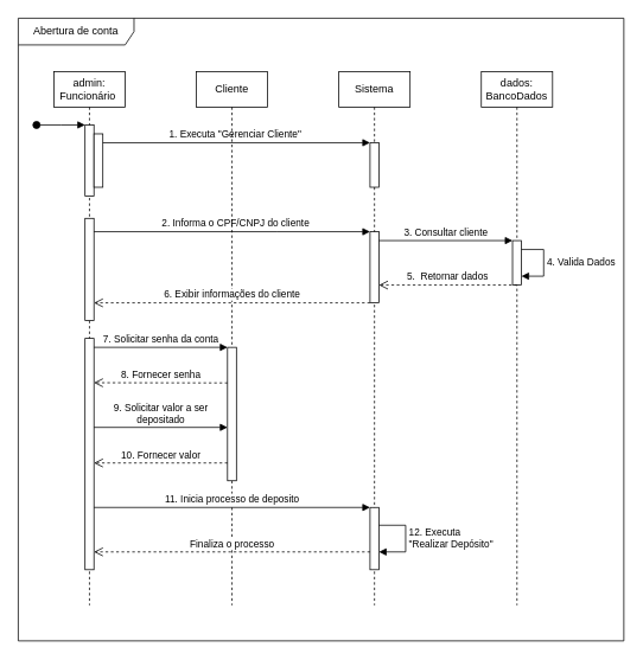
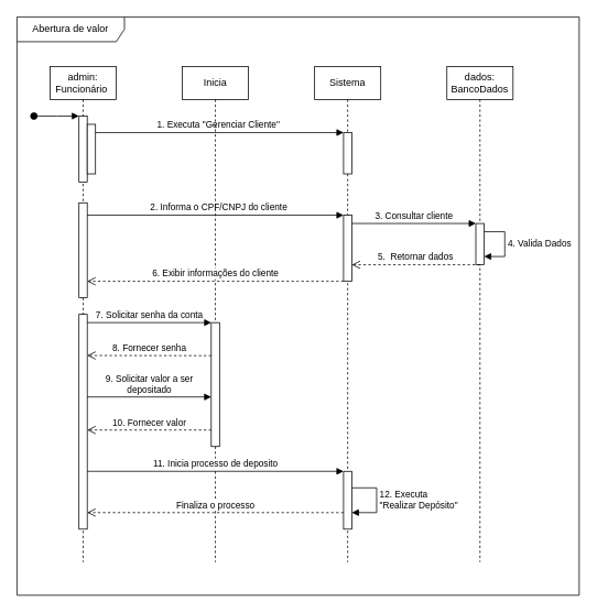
- <mxCell id="17" value="Abertura de conta" style="shape=umlFrame;whiteSpace=wrap;html=1;pointerEvents=0;width=130;height=30;" vertex="1" parent="1"><mxGeometry x="20" y="20" width="680" height="700" as="geometry" /></mxCell>
+ <mxCell id="17" value="Abertura de valor" style="shape=umlFrame;whiteSpace=wrap;html=1;pointerEvents=0;width=130;height=30;" vertex="1" parent="1"><mxGeometry x="20" y="20" width="680" height="700" as="geometry" /></mxCell>
- <mxCell id="18" value="Cliente" style="shape=umlLifeline;perimeter=lifelinePerimeter;whiteSpace=wrap;html=1;container=1;dropTarget=0;collapsible=0;recursiveResize=0;outlineConnect=0;portConstraint=eastwest;newEdgeStyle={&quot;curved&quot;:0,&quot;rounded&quot;:0};" vertex="1" parent="1"><mxGeometry x="220" y="80" width="80" height="600" as="geometry" /></mxCell>
+ <mxCell id="18" value="Inicia" style="shape=umlLifeline;perimeter=lifelinePerimeter;whiteSpace=wrap;html=1;container=1;dropTarget=0;collapsible=0;recursiveResize=0;outlineConnect=0;portConstraint=eastwest;newEdgeStyle={&quot;curved&quot;:0,&quot;rounded&quot;:0};" vertex="1" parent="1"><mxGeometry x="220" y="80" width="80" height="600" as="geometry" /></mxCell>
